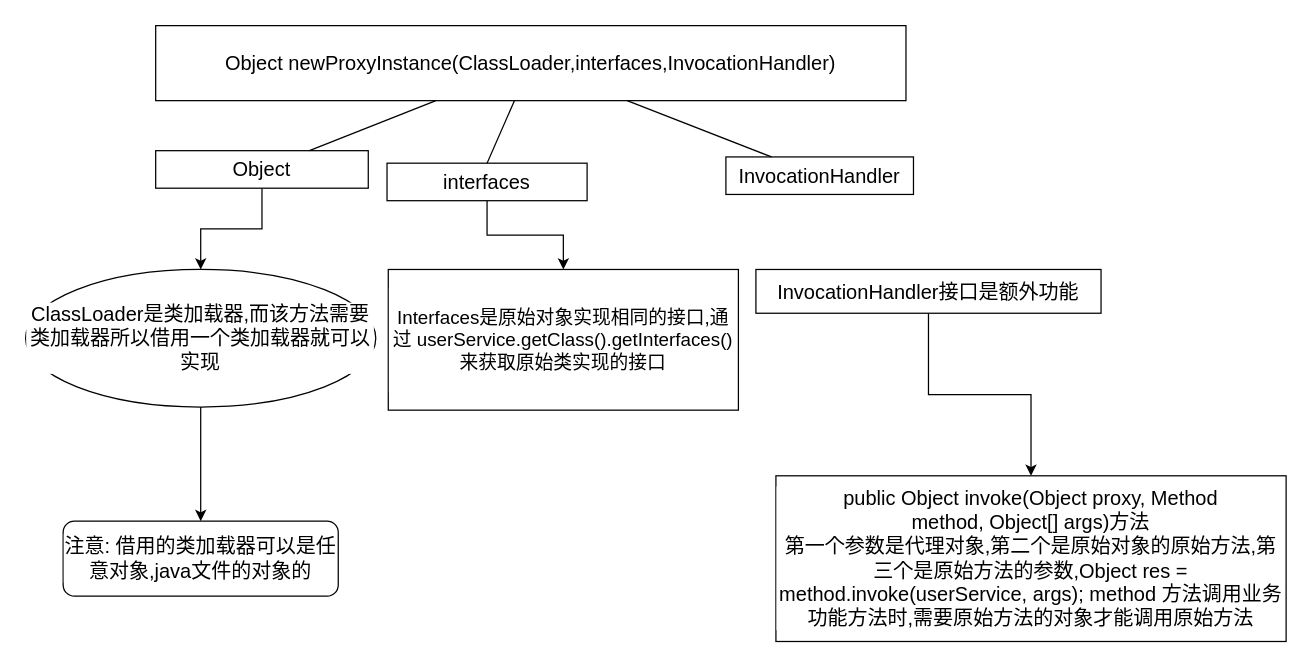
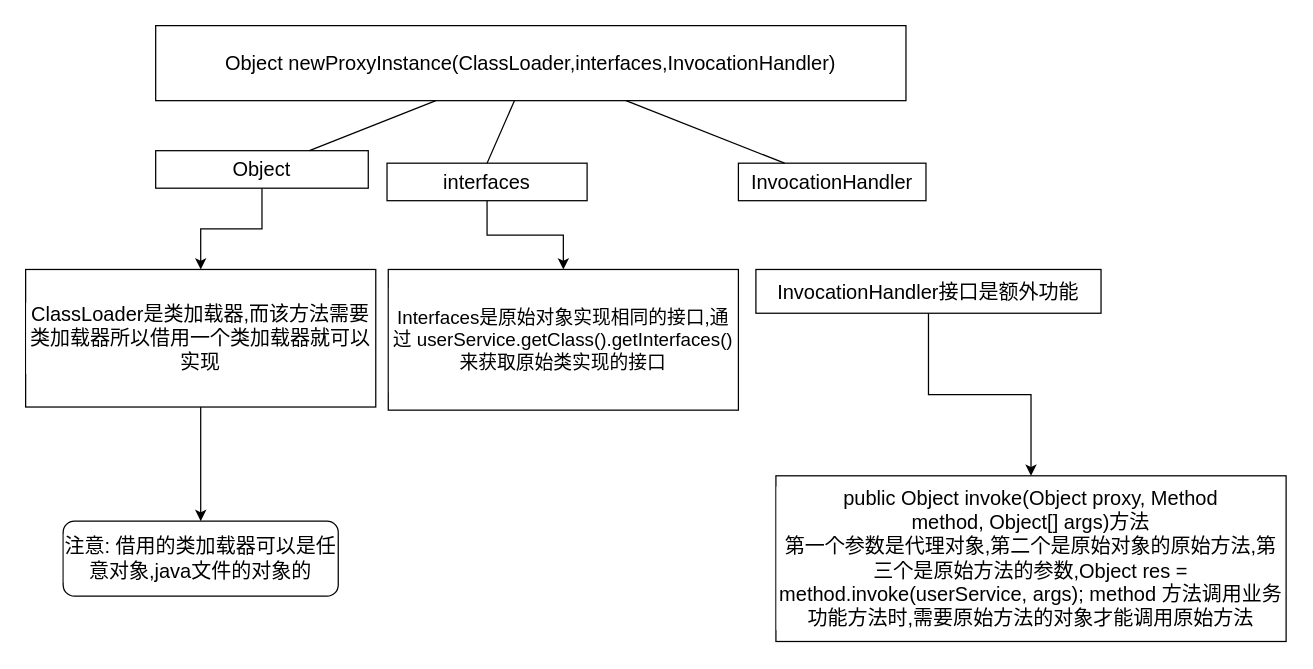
- <mxCell id="9" value="&lt;span style=&quot;font-size: 16px&quot;&gt;InvocationHandler&lt;/span&gt;" style="rounded=0;whiteSpace=wrap;html=1;labelBackgroundColor=#FFFFFF;fontFamily=Helvetica;fontColor=#000000;strokeColor=default;fillColor=default;" vertex="1" parent="1"><mxGeometry x="580" y="125" width="150" height="30" as="geometry" /></mxCell>
+ <mxCell id="9" value="&lt;span style=&quot;font-size: 16px&quot;&gt;InvocationHandler&lt;/span&gt;" style="rounded=0;whiteSpace=wrap;html=1;labelBackgroundColor=#FFFFFF;fontFamily=Helvetica;fontColor=#000000;strokeColor=default;fillColor=default;" vertex="1" parent="1"><mxGeometry x="590" y="130" width="150" height="30" as="geometry" /></mxCell>
- <mxCell id="12" value="&lt;font style=&quot;font-size: 16px&quot;&gt;ClassLoader是类加载器,而该方法需要类加载器所以借用一个类加载器就可以实现&lt;/font&gt;" style="ellipse;whiteSpace=wrap;html=1;fontColor=#000000;labelBackgroundColor=#FFFFFF;" vertex="1" parent="1"><mxGeometry x="20" y="215" width="280" height="110" as="geometry" /></mxCell>
+ <mxCell id="12" value="&lt;font style=&quot;font-size: 16px&quot;&gt;ClassLoader是类加载器,而该方法需要类加载器所以借用一个类加载器就可以实现&lt;/font&gt;" style="whiteSpace=wrap;html=1;fontColor=#000000;rounded=0;labelBackgroundColor=#FFFFFF;" vertex="1" parent="1"><mxGeometry x="20" y="215" width="280" height="110" as="geometry" /></mxCell>
